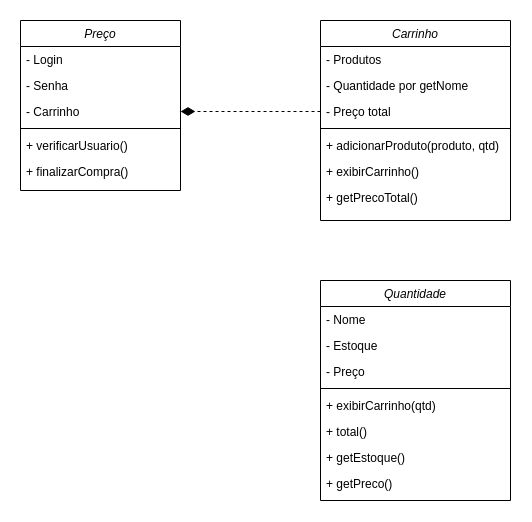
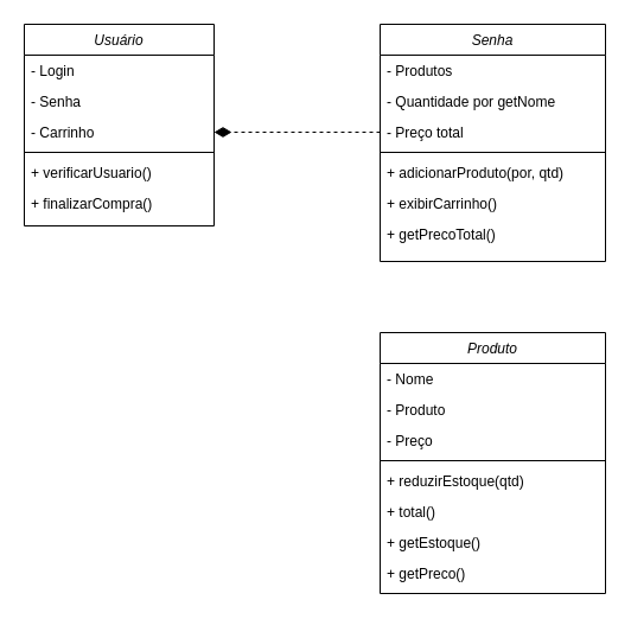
- <mxCell id="2" value="Preço" style="swimlane;fontStyle=2;align=center;verticalAlign=top;childLayout=stackLayout;horizontal=1;startSize=26;horizontalStack=0;resizeParent=1;resizeLast=0;collapsible=1;marginBottom=0;rounded=0;shadow=0;strokeWidth=1;" vertex="1" parent="1"><mxGeometry x="20" y="20" width="160" height="170" as="geometry"><mxRectangle x="230" y="140" width="160" height="26" as="alternateBounds" /></mxGeometry></mxCell>
+ <mxCell id="2" value="Usuário" style="swimlane;fontStyle=2;align=center;verticalAlign=top;childLayout=stackLayout;horizontal=1;startSize=26;horizontalStack=0;resizeParent=1;resizeLast=0;collapsible=1;marginBottom=0;rounded=0;shadow=0;strokeWidth=1;" vertex="1" parent="1"><mxGeometry x="20" y="20" width="160" height="170" as="geometry"><mxRectangle x="230" y="140" width="160" height="26" as="alternateBounds" /></mxGeometry></mxCell>
- <mxCell id="9" value="Carrinho" style="swimlane;fontStyle=2;align=center;verticalAlign=top;childLayout=stackLayout;horizontal=1;startSize=26;horizontalStack=0;resizeParent=1;resizeLast=0;collapsible=1;marginBottom=0;rounded=0;shadow=0;strokeWidth=1;" vertex="1" parent="1"><mxGeometry x="320" y="20" width="190" height="200" as="geometry"><mxRectangle x="230" y="140" width="160" height="26" as="alternateBounds" /></mxGeometry></mxCell>
+ <mxCell id="9" value="Senha" style="swimlane;fontStyle=2;align=center;verticalAlign=top;childLayout=stackLayout;horizontal=1;startSize=26;horizontalStack=0;resizeParent=1;resizeLast=0;collapsible=1;marginBottom=0;rounded=0;shadow=0;strokeWidth=1;" vertex="1" parent="1"><mxGeometry x="320" y="20" width="190" height="200" as="geometry"><mxRectangle x="230" y="140" width="160" height="26" as="alternateBounds" /></mxGeometry></mxCell>
- <mxCell id="14" value="+ adicionarProduto(produto, qtd)" style="text;align=left;verticalAlign=top;spacingLeft=4;spacingRight=4;overflow=hidden;rotatable=0;points=[[0,0.5],[1,0.5]];portConstraint=eastwest;" vertex="1" parent="9"><mxGeometry y="112" width="190" height="26" as="geometry" /></mxCell>
+ <mxCell id="14" value="+ adicionarProduto(por, qtd)" style="text;align=left;verticalAlign=top;spacingLeft=4;spacingRight=4;overflow=hidden;rotatable=0;points=[[0,0.5],[1,0.5]];portConstraint=eastwest;" vertex="1" parent="9"><mxGeometry y="112" width="190" height="26" as="geometry" /></mxCell>
- <mxCell id="17" value="Quantidade" style="swimlane;fontStyle=2;align=center;verticalAlign=top;childLayout=stackLayout;horizontal=1;startSize=26;horizontalStack=0;resizeParent=1;resizeLast=0;collapsible=1;marginBottom=0;rounded=0;shadow=0;strokeWidth=1;" vertex="1" parent="1"><mxGeometry x="320" y="280" width="190" height="220" as="geometry"><mxRectangle x="230" y="140" width="160" height="26" as="alternateBounds" /></mxGeometry></mxCell>
+ <mxCell id="17" value="Produto" style="swimlane;fontStyle=2;align=center;verticalAlign=top;childLayout=stackLayout;horizontal=1;startSize=26;horizontalStack=0;resizeParent=1;resizeLast=0;collapsible=1;marginBottom=0;rounded=0;shadow=0;strokeWidth=1;" vertex="1" parent="1"><mxGeometry x="320" y="280" width="190" height="220" as="geometry"><mxRectangle x="230" y="140" width="160" height="26" as="alternateBounds" /></mxGeometry></mxCell>
- <mxCell id="19" value="- Estoque" style="text;align=left;verticalAlign=top;spacingLeft=4;spacingRight=4;overflow=hidden;rotatable=0;points=[[0,0.5],[1,0.5]];portConstraint=eastwest;rounded=0;shadow=0;html=0;" vertex="1" parent="17"><mxGeometry y="52" width="190" height="26" as="geometry" /></mxCell>
+ <mxCell id="19" value="- Produto" style="text;align=left;verticalAlign=top;spacingLeft=4;spacingRight=4;overflow=hidden;rotatable=0;points=[[0,0.5],[1,0.5]];portConstraint=eastwest;rounded=0;shadow=0;html=0;" vertex="1" parent="17"><mxGeometry y="52" width="190" height="26" as="geometry" /></mxCell>
- <mxCell id="22" value="+ exibirCarrinho(qtd)" style="text;align=left;verticalAlign=top;spacingLeft=4;spacingRight=4;overflow=hidden;rotatable=0;points=[[0,0.5],[1,0.5]];portConstraint=eastwest;" vertex="1" parent="17"><mxGeometry y="112" width="190" height="26" as="geometry" /></mxCell>
+ <mxCell id="22" value="+ reduzirEstoque(qtd)" style="text;align=left;verticalAlign=top;spacingLeft=4;spacingRight=4;overflow=hidden;rotatable=0;points=[[0,0.5],[1,0.5]];portConstraint=eastwest;" vertex="1" parent="17"><mxGeometry y="112" width="190" height="26" as="geometry" /></mxCell>
